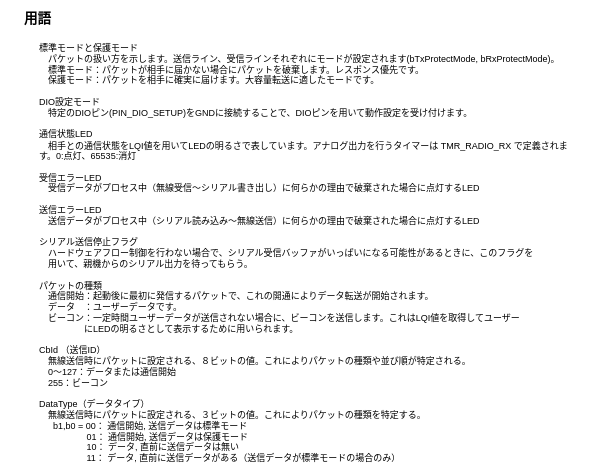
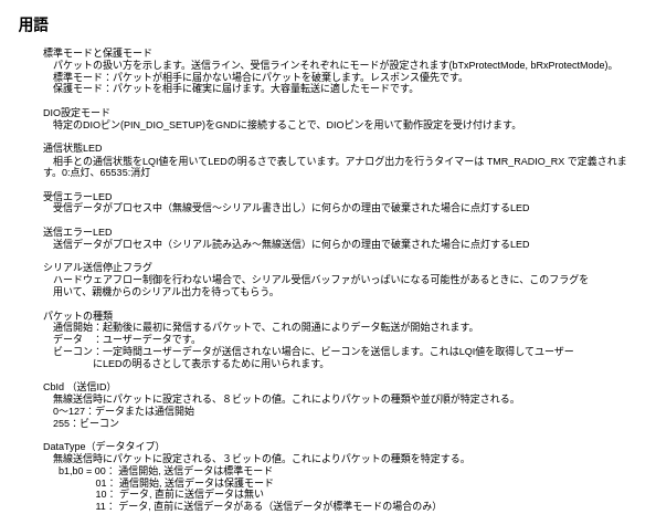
- <mxCell id="3" value="用語" style="text;html=1;strokeColor=none;fillColor=none;align=left;verticalAlign=middle;whiteSpace=wrap;rounded=0;fontSize=18;fontStyle=1" parent="1" vertex="1"><mxGeometry x="30" y="15" width="40" height="20" as="geometry" /></mxCell>
+ <mxCell id="3" value="用語" style="text;html=1;strokeColor=none;fillColor=none;align=left;verticalAlign=middle;whiteSpace=wrap;rounded=0;fontSize=18;fontStyle=1" parent="1" vertex="1"><mxGeometry x="20" y="20" width="40" height="20" as="geometry" /></mxCell>
